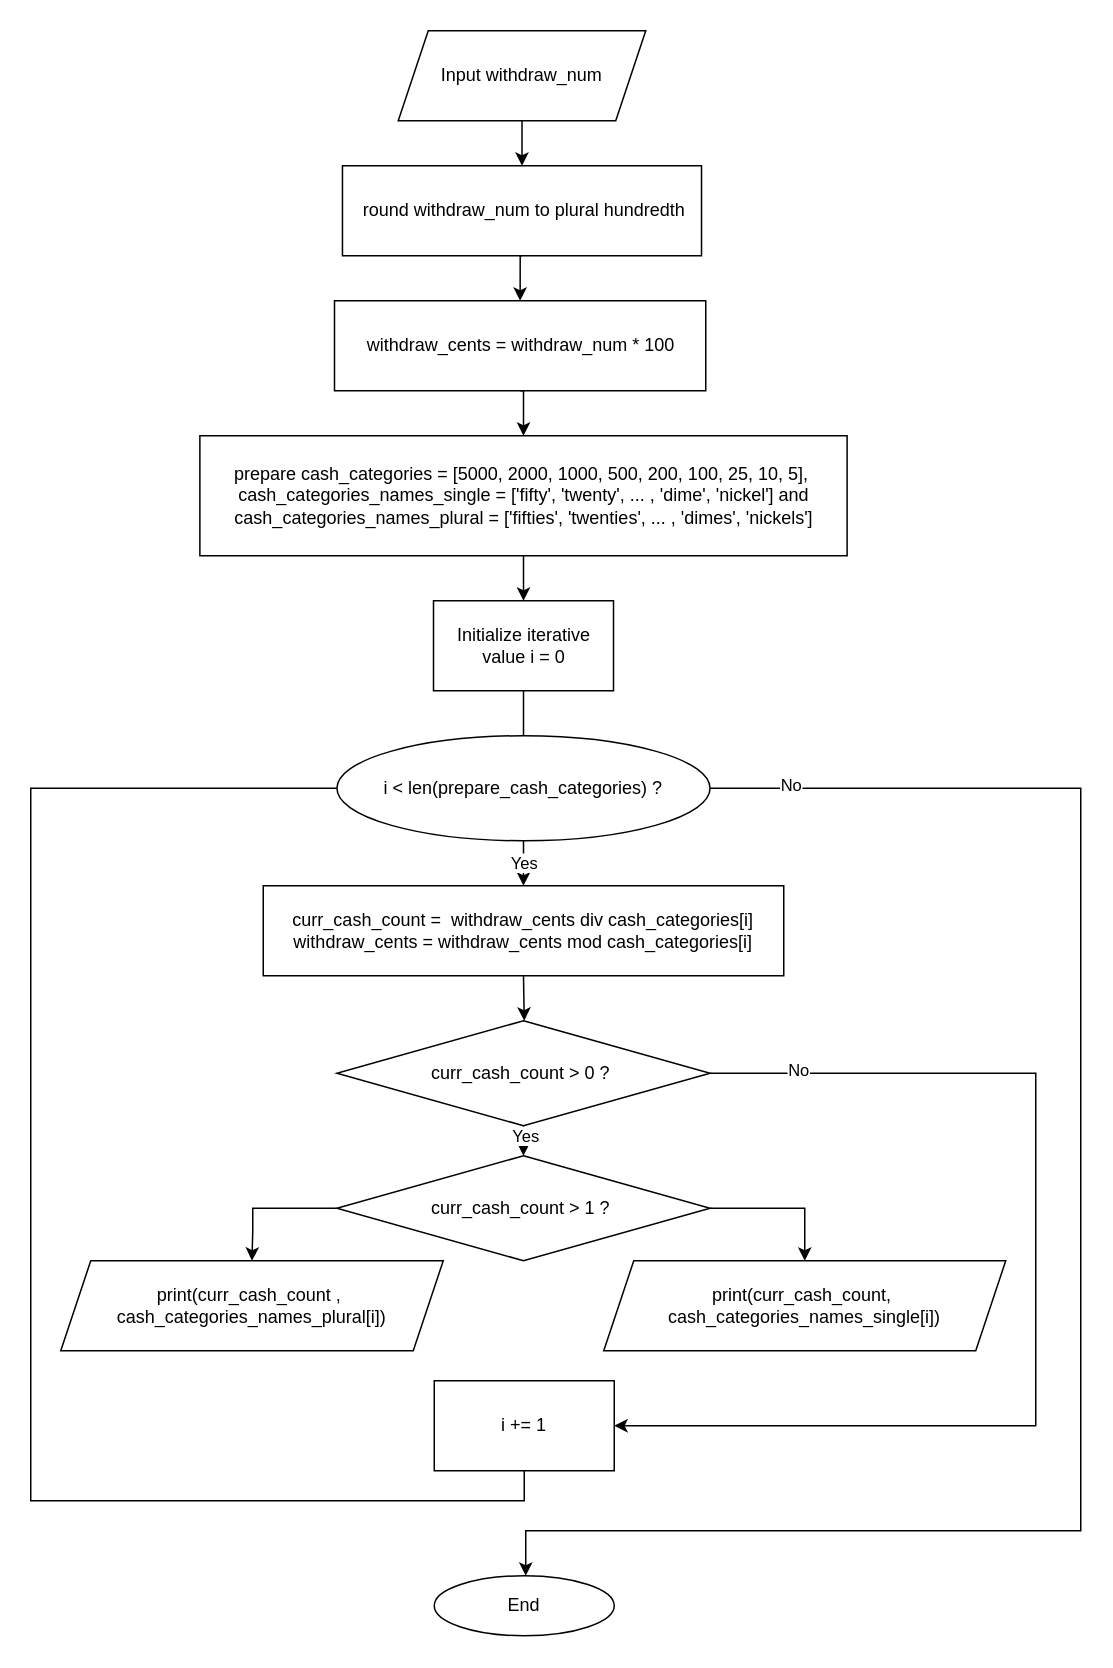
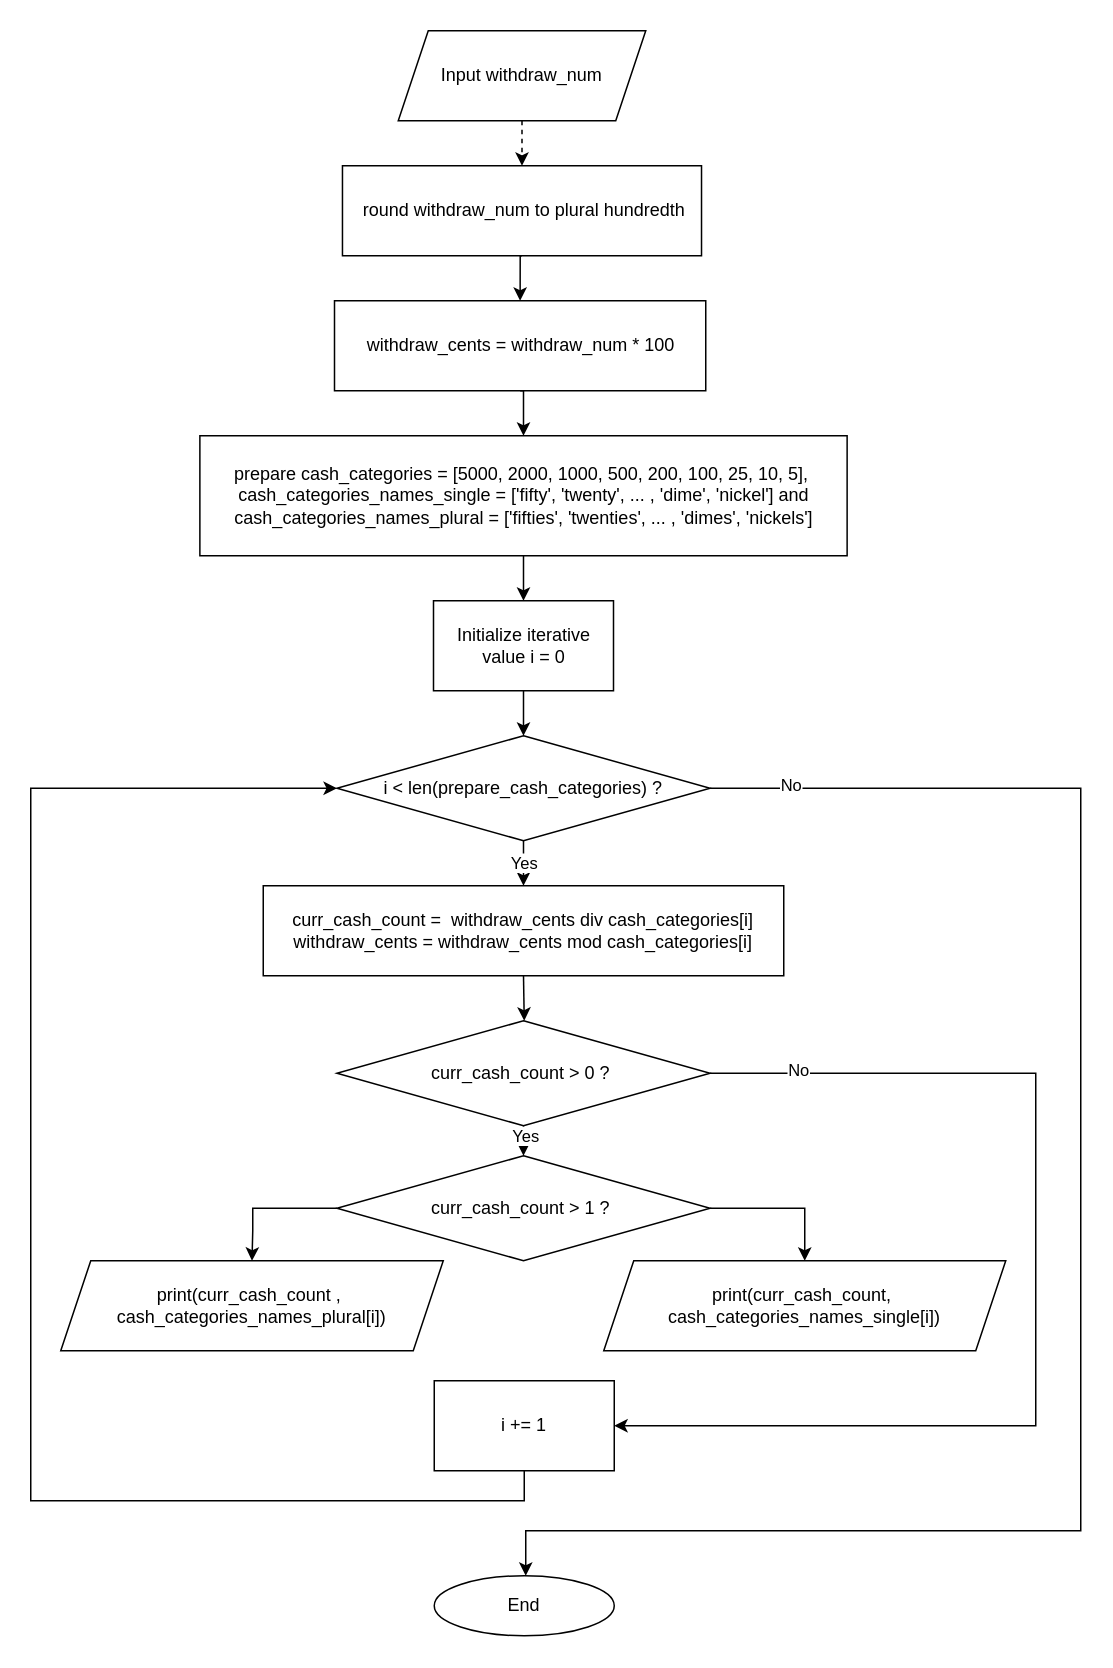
- <mxCell id="2" style="edgeStyle=orthogonalEdgeStyle;rounded=0;orthogonalLoop=1;jettySize=auto;html=1;exitX=0.5;exitY=1;exitDx=0;exitDy=0;entryX=0.5;entryY=0;entryDx=0;entryDy=0;" edge="1" parent="1" source="3" target="5"><mxGeometry relative="1" as="geometry" /></mxCell>
+ <mxCell id="2" style="edgeStyle=orthogonalEdgeStyle;rounded=0;orthogonalLoop=1;jettySize=auto;html=1;exitX=0.5;exitY=1;exitDx=0;exitDy=0;entryX=0.5;entryY=0;entryDx=0;entryDy=0;dashed=1;" edge="1" parent="1" source="3" target="5"><mxGeometry relative="1" as="geometry" /></mxCell>
- <mxCell id="14" style="edgeStyle=orthogonalEdgeStyle;rounded=0;orthogonalLoop=1;jettySize=auto;html=1;exitX=0.5;exitY=1;exitDx=0;exitDy=0;entryX=0.5;entryY=0;entryDx=0;entryDy=0;endArrow=none;" edge="1" parent="1" source="15" target="13"><mxGeometry relative="1" as="geometry" /></mxCell>
+ <mxCell id="14" style="edgeStyle=orthogonalEdgeStyle;rounded=0;orthogonalLoop=1;jettySize=auto;html=1;exitX=0.5;exitY=1;exitDx=0;exitDy=0;entryX=0.5;entryY=0;entryDx=0;entryDy=0;" edge="1" parent="1" source="15" target="13"><mxGeometry relative="1" as="geometry" /></mxCell>
- <mxCell id="28" style="edgeStyle=orthogonalEdgeStyle;rounded=0;orthogonalLoop=1;jettySize=auto;html=1;exitX=0.5;exitY=1;exitDx=0;exitDy=0;entryX=0;entryY=0.5;entryDx=0;entryDy=0;endArrow=none;" edge="1" parent="1" source="29" target="13"><mxGeometry relative="1" as="geometry"><Array as="points"><mxPoint x="349" y="1000" /><mxPoint x="20" y="1000" /><mxPoint x="20" y="525" /></Array></mxGeometry></mxCell>
+ <mxCell id="28" style="edgeStyle=orthogonalEdgeStyle;rounded=0;orthogonalLoop=1;jettySize=auto;html=1;exitX=0.5;exitY=1;exitDx=0;exitDy=0;entryX=0;entryY=0.5;entryDx=0;entryDy=0;" edge="1" parent="1" source="29" target="13"><mxGeometry relative="1" as="geometry"><Array as="points"><mxPoint x="349" y="1000" /><mxPoint x="20" y="1000" /><mxPoint x="20" y="525" /></Array></mxGeometry></mxCell>
- <mxCell id="13" value="i &amp;lt; len(prepare_cash_categories) ?" style="ellipse;whiteSpace=wrap;html=1;" vertex="1" parent="1"><mxGeometry x="224.12" y="490" width="248.76" height="70" as="geometry" /></mxCell>
+ <mxCell id="13" value="i &amp;lt; len(prepare_cash_categories) ?" style="rhombus;whiteSpace=wrap;html=1;" vertex="1" parent="1"><mxGeometry x="224.12" y="490" width="248.76" height="70" as="geometry" /></mxCell>
